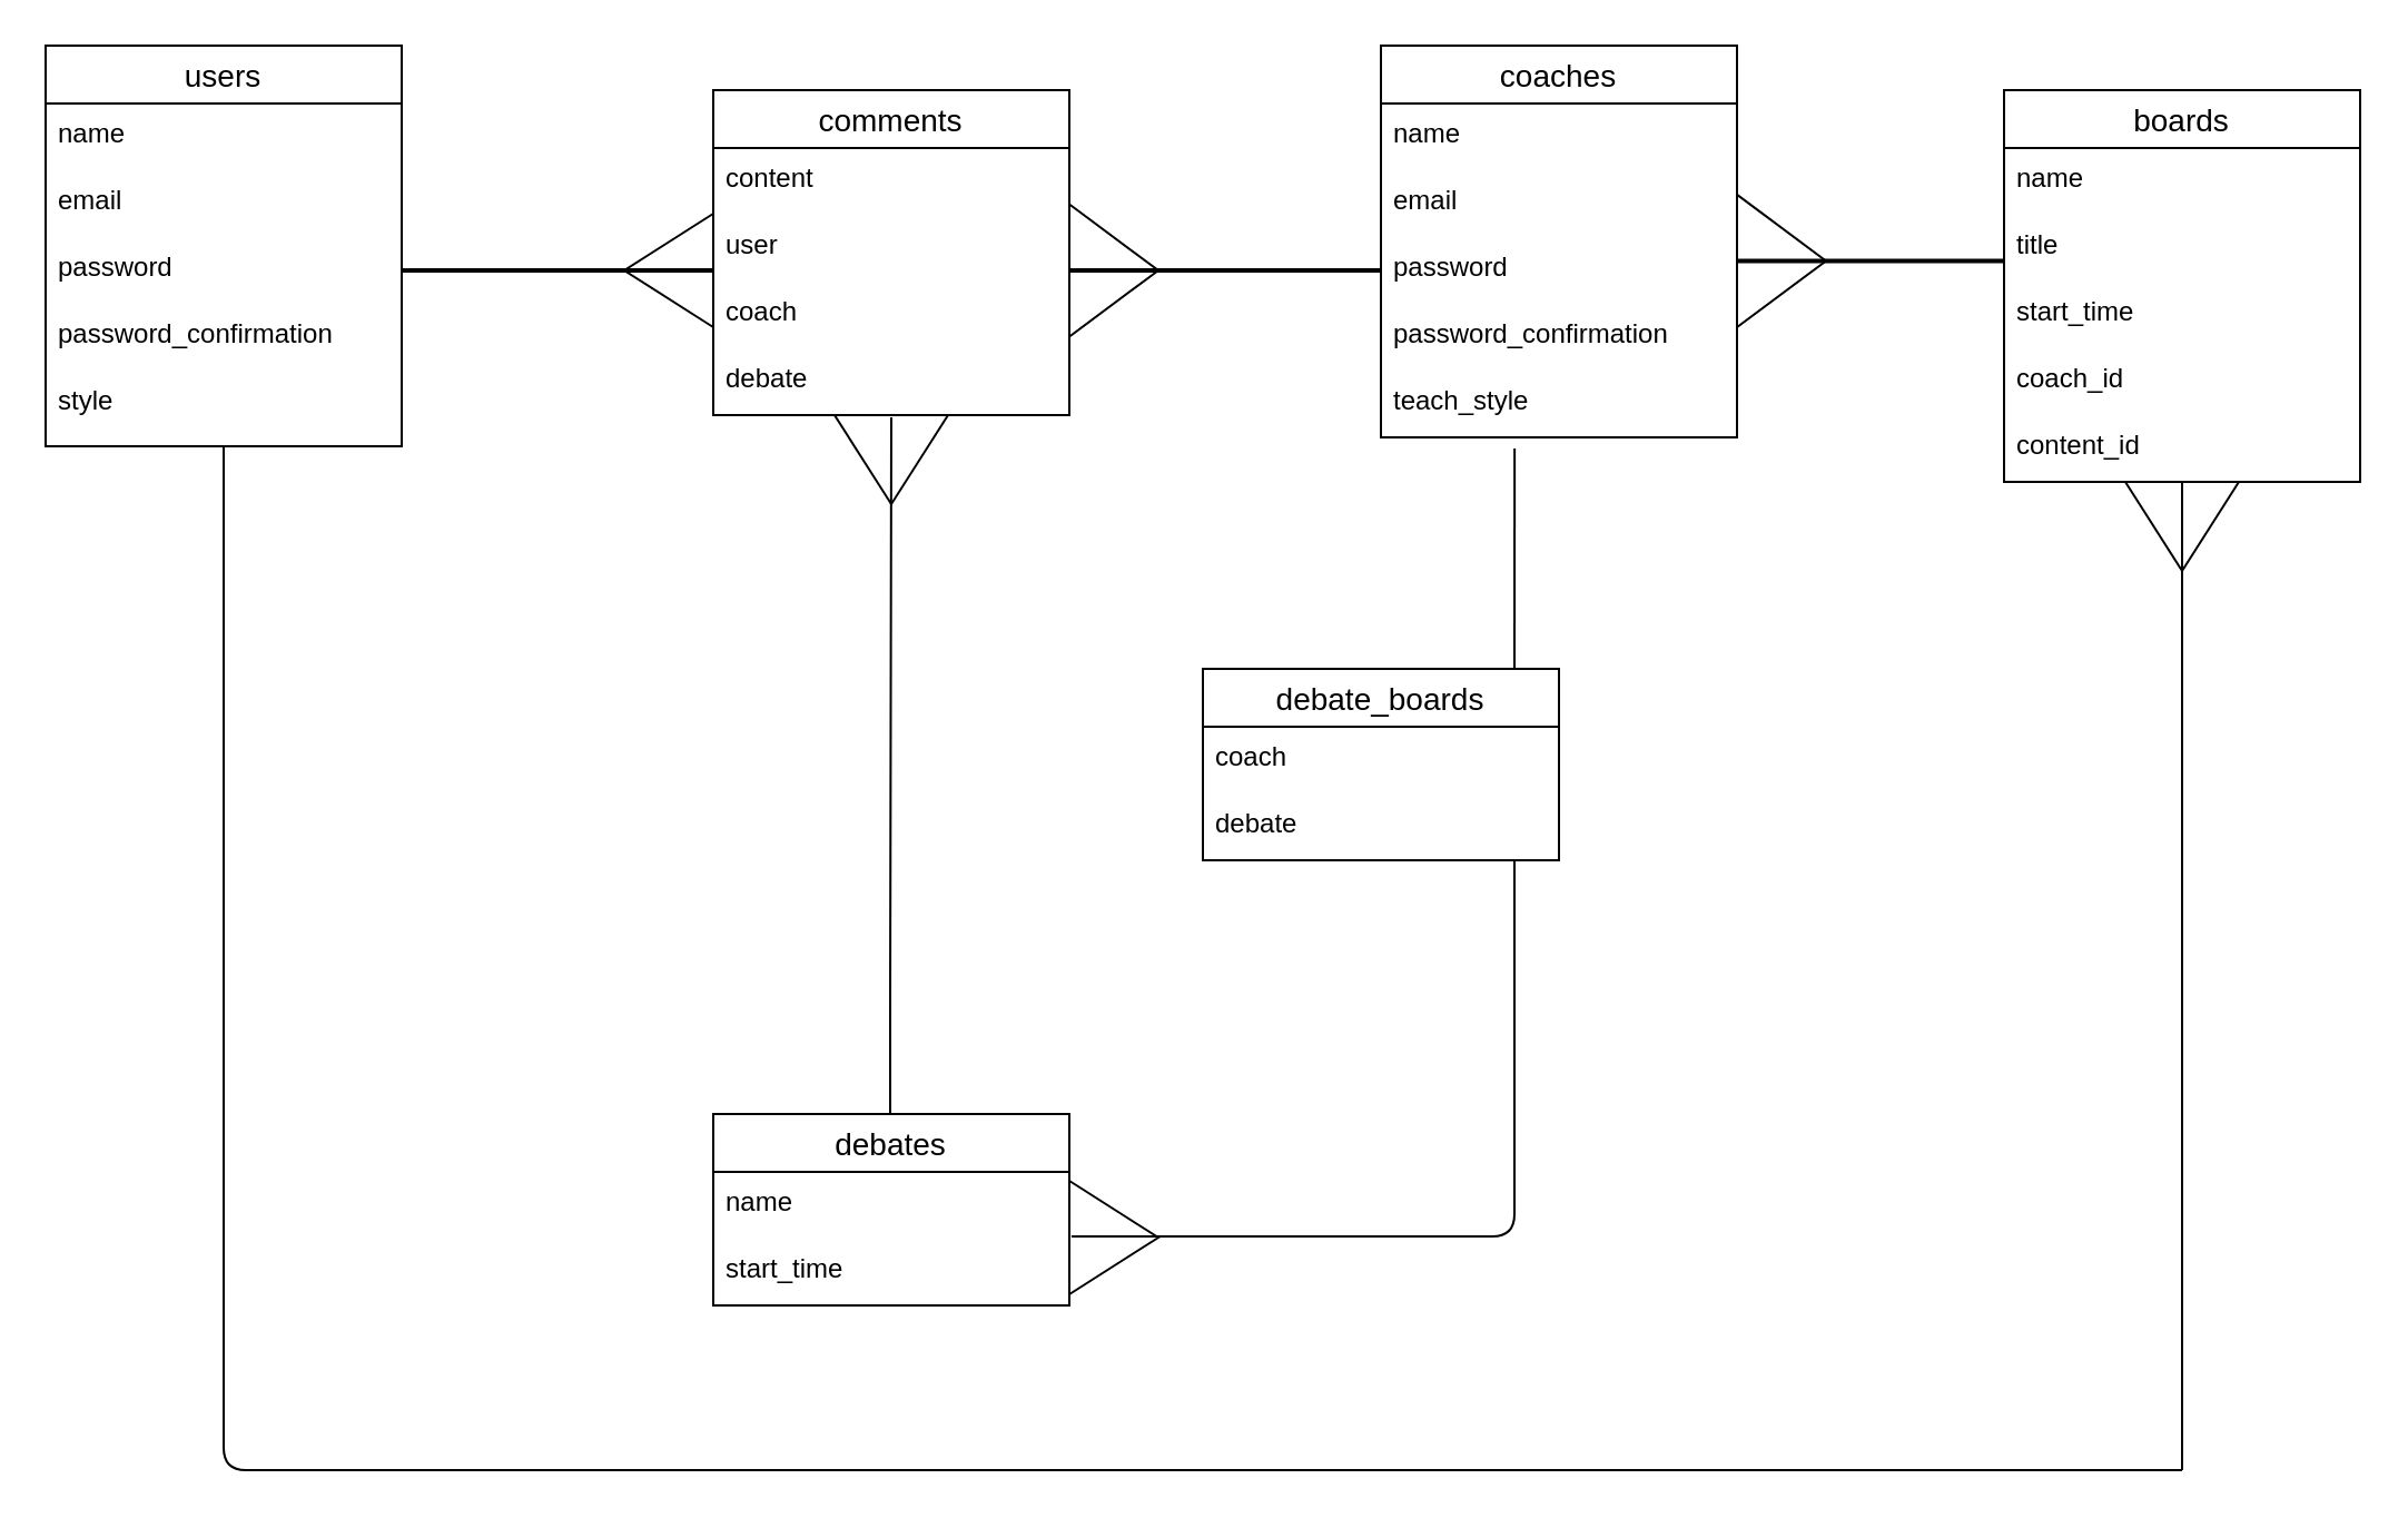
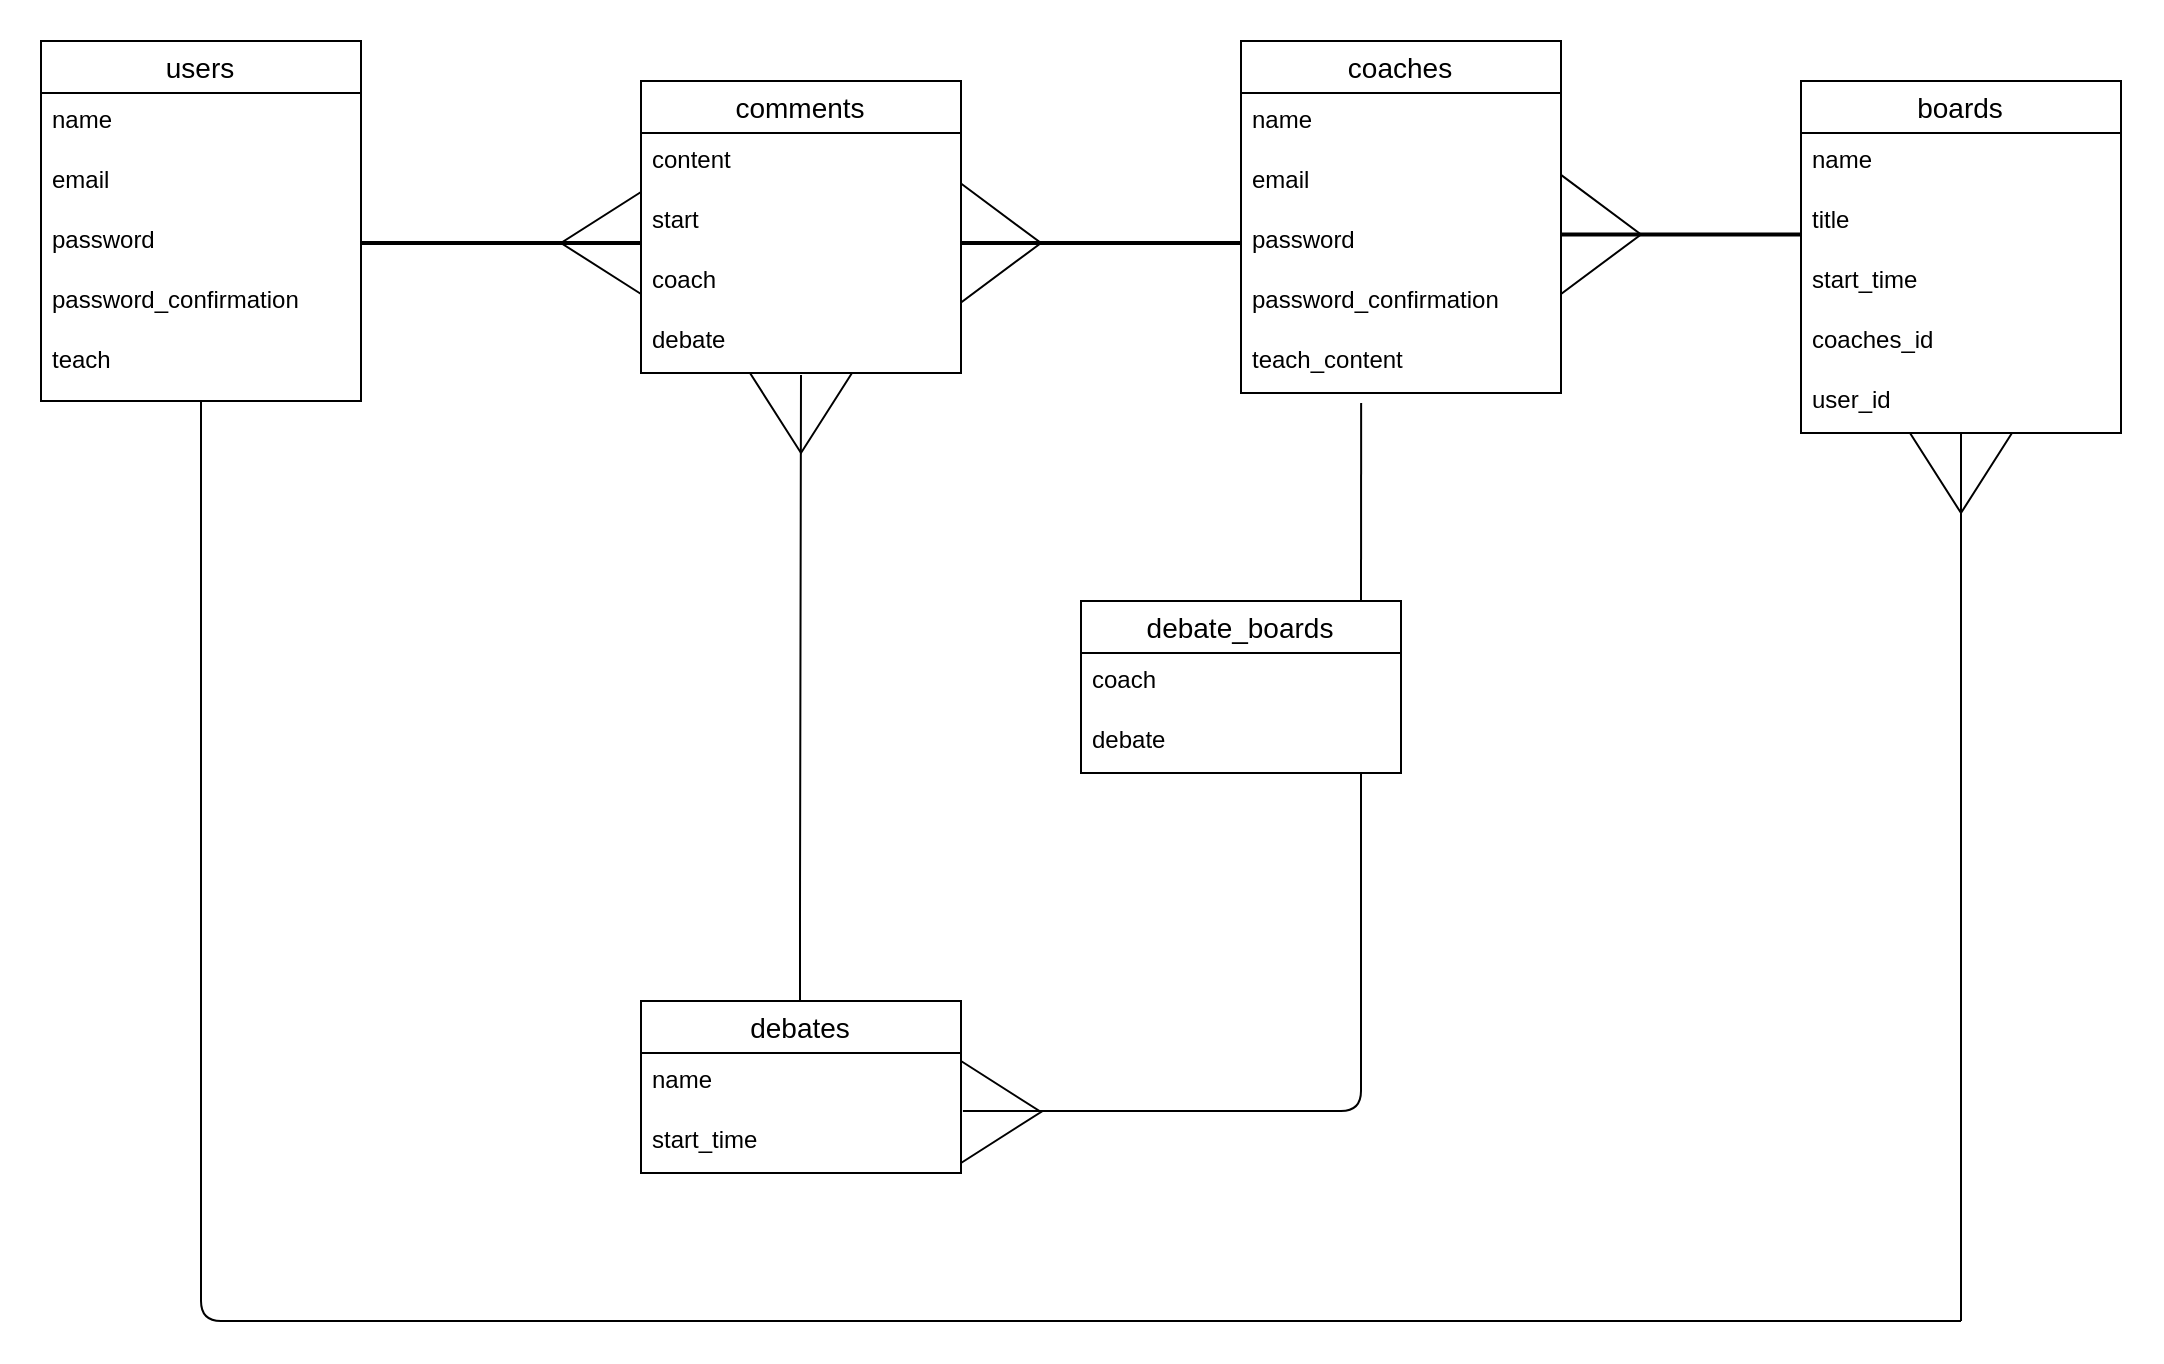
- <mxCell id="22" value="user" style="text;strokeColor=none;fillColor=none;spacingLeft=4;spacingRight=4;overflow=hidden;rotatable=0;points=[[0,0.5],[1,0.5]];portConstraint=eastwest;fontSize=12;" parent="20" vertex="1"><mxGeometry y="56" width="160" height="30" as="geometry" /></mxCell>
+ <mxCell id="22" value="start" style="text;strokeColor=none;fillColor=none;spacingLeft=4;spacingRight=4;overflow=hidden;rotatable=0;points=[[0,0.5],[1,0.5]];portConstraint=eastwest;fontSize=12;" parent="20" vertex="1"><mxGeometry y="56" width="160" height="30" as="geometry" /></mxCell>
- <mxCell id="29" value="coach_id" style="text;strokeColor=none;fillColor=none;spacingLeft=4;spacingRight=4;overflow=hidden;rotatable=0;points=[[0,0.5],[1,0.5]];portConstraint=eastwest;fontSize=12;" parent="25" vertex="1"><mxGeometry y="116" width="160" height="30" as="geometry" /></mxCell>
+ <mxCell id="29" value="coaches_id" style="text;strokeColor=none;fillColor=none;spacingLeft=4;spacingRight=4;overflow=hidden;rotatable=0;points=[[0,0.5],[1,0.5]];portConstraint=eastwest;fontSize=12;" parent="25" vertex="1"><mxGeometry y="116" width="160" height="30" as="geometry" /></mxCell>
- <mxCell id="13" value="style" style="text;strokeColor=none;fillColor=none;spacingLeft=4;spacingRight=4;overflow=hidden;rotatable=0;points=[[0,0.5],[1,0.5]];portConstraint=eastwest;fontSize=12;" parent="8" vertex="1"><mxGeometry y="146" width="160" height="34" as="geometry" /></mxCell>
+ <mxCell id="13" value="teach" style="text;strokeColor=none;fillColor=none;spacingLeft=4;spacingRight=4;overflow=hidden;rotatable=0;points=[[0,0.5],[1,0.5]];portConstraint=eastwest;fontSize=12;" parent="8" vertex="1"><mxGeometry y="146" width="160" height="34" as="geometry" /></mxCell>
- <mxCell id="7" value="teach_style" style="text;strokeColor=none;fillColor=none;spacingLeft=4;spacingRight=4;overflow=hidden;rotatable=0;points=[[0,0.5],[1,0.5]];portConstraint=eastwest;fontSize=12;" parent="2" vertex="1"><mxGeometry y="146" width="160" height="30" as="geometry" /></mxCell>
+ <mxCell id="7" value="teach_content" style="text;strokeColor=none;fillColor=none;spacingLeft=4;spacingRight=4;overflow=hidden;rotatable=0;points=[[0,0.5],[1,0.5]];portConstraint=eastwest;fontSize=12;" parent="2" vertex="1"><mxGeometry y="146" width="160" height="30" as="geometry" /></mxCell>
- <mxCell id="30" value="content_id" style="text;strokeColor=none;fillColor=none;spacingLeft=4;spacingRight=4;overflow=hidden;rotatable=0;points=[[0,0.5],[1,0.5]];portConstraint=eastwest;fontSize=12;" parent="25" vertex="1"><mxGeometry y="146" width="160" height="30" as="geometry" /></mxCell>
+ <mxCell id="30" value="user_id" style="text;strokeColor=none;fillColor=none;spacingLeft=4;spacingRight=4;overflow=hidden;rotatable=0;points=[[0,0.5],[1,0.5]];portConstraint=eastwest;fontSize=12;" parent="25" vertex="1"><mxGeometry y="146" width="160" height="30" as="geometry" /></mxCell>
